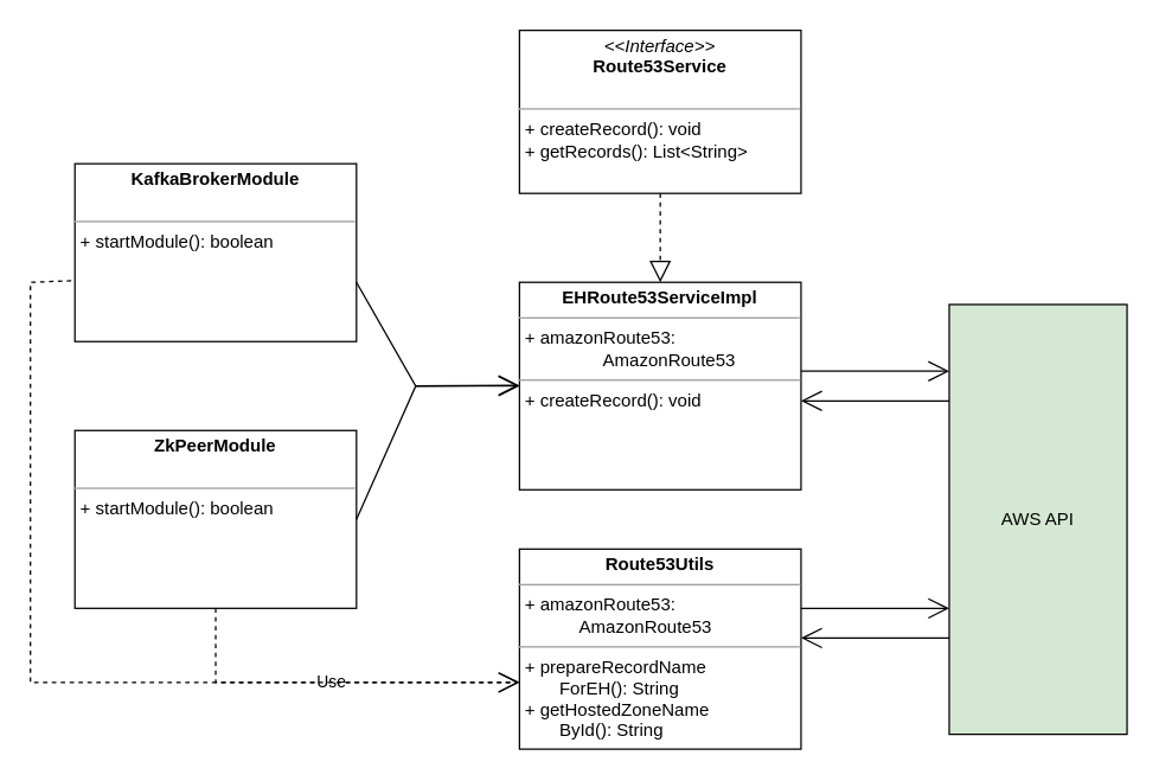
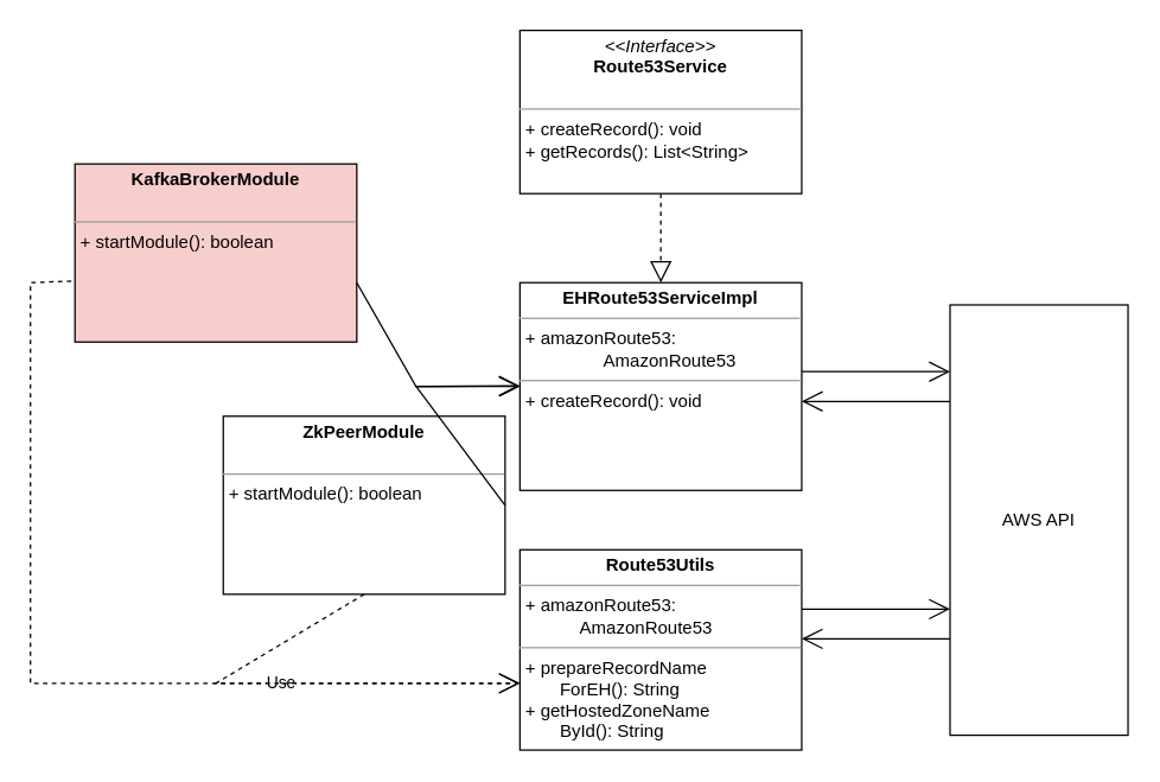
- <mxCell id="6" value="&lt;p style=&quot;margin: 0px ; margin-top: 4px ; text-align: center&quot;&gt;&lt;b&gt;KafkaBrokerModule&lt;/b&gt;&lt;br&gt;&lt;/p&gt;&lt;p style=&quot;margin: 0px ; margin-left: 4px&quot;&gt;&lt;br&gt;&lt;/p&gt;&lt;hr size=&quot;1&quot;&gt;&lt;p style=&quot;margin: 0px ; margin-left: 4px&quot;&gt;+ startModule(): boolean&lt;/p&gt;&lt;p style=&quot;margin: 0px ; margin-left: 4px&quot;&gt;&lt;br&gt;&lt;/p&gt;" style="verticalAlign=top;align=left;overflow=fill;fontSize=12;fontFamily=Helvetica;html=1;" parent="1" vertex="1"><mxGeometry x="50" y="110" width="190" height="120" as="geometry" /></mxCell>
+ <mxCell id="6" value="&lt;p style=&quot;margin: 0px ; margin-top: 4px ; text-align: center&quot;&gt;&lt;b&gt;KafkaBrokerModule&lt;/b&gt;&lt;br&gt;&lt;/p&gt;&lt;p style=&quot;margin: 0px ; margin-left: 4px&quot;&gt;&lt;br&gt;&lt;/p&gt;&lt;hr size=&quot;1&quot;&gt;&lt;p style=&quot;margin: 0px ; margin-left: 4px&quot;&gt;+ startModule(): boolean&lt;/p&gt;&lt;p style=&quot;margin: 0px ; margin-left: 4px&quot;&gt;&lt;br&gt;&lt;/p&gt;" style="verticalAlign=top;align=left;overflow=fill;fontSize=12;fontFamily=Helvetica;html=1;fillColor=#f8cecc;" parent="1" vertex="1"><mxGeometry x="50" y="110" width="190" height="120" as="geometry" /></mxCell>
- <mxCell id="10" value="&lt;p style=&quot;margin: 0px ; margin-top: 4px ; text-align: center&quot;&gt;&lt;b&gt;ZkPeerModule&lt;/b&gt;&lt;br&gt;&lt;/p&gt;&lt;p style=&quot;margin: 0px ; margin-left: 4px&quot;&gt;&lt;br&gt;&lt;/p&gt;&lt;hr size=&quot;1&quot;&gt;&lt;p style=&quot;margin: 0px ; margin-left: 4px&quot;&gt;+ startModule(): boolean&lt;/p&gt;&lt;p style=&quot;margin: 0px ; margin-left: 4px&quot;&gt;&lt;br&gt;&lt;/p&gt;" style="verticalAlign=top;align=left;overflow=fill;fontSize=12;fontFamily=Helvetica;html=1;" parent="1" vertex="1"><mxGeometry x="50" y="290" width="190" height="120" as="geometry" /></mxCell>
+ <mxCell id="10" value="&lt;p style=&quot;margin: 0px ; margin-top: 4px ; text-align: center&quot;&gt;&lt;b&gt;ZkPeerModule&lt;/b&gt;&lt;br&gt;&lt;/p&gt;&lt;p style=&quot;margin: 0px ; margin-left: 4px&quot;&gt;&lt;br&gt;&lt;/p&gt;&lt;hr size=&quot;1&quot;&gt;&lt;p style=&quot;margin: 0px ; margin-left: 4px&quot;&gt;+ startModule(): boolean&lt;/p&gt;&lt;p style=&quot;margin: 0px ; margin-left: 4px&quot;&gt;&lt;br&gt;&lt;/p&gt;" style="verticalAlign=top;align=left;overflow=fill;fontSize=12;fontFamily=Helvetica;html=1;" parent="1" vertex="1"><mxGeometry x="150" y="280" width="190" height="120" as="geometry" /></mxCell>
- <mxCell id="7" value="AWS API" style="rounded=0;whiteSpace=wrap;html=1;fillColor=#d5e8d4;" parent="1" vertex="1"><mxGeometry x="640" y="205" width="120" height="290" as="geometry" /></mxCell>
+ <mxCell id="7" value="AWS API" style="rounded=0;whiteSpace=wrap;html=1;" parent="1" vertex="1"><mxGeometry x="640" y="205" width="120" height="290" as="geometry" /></mxCell>
